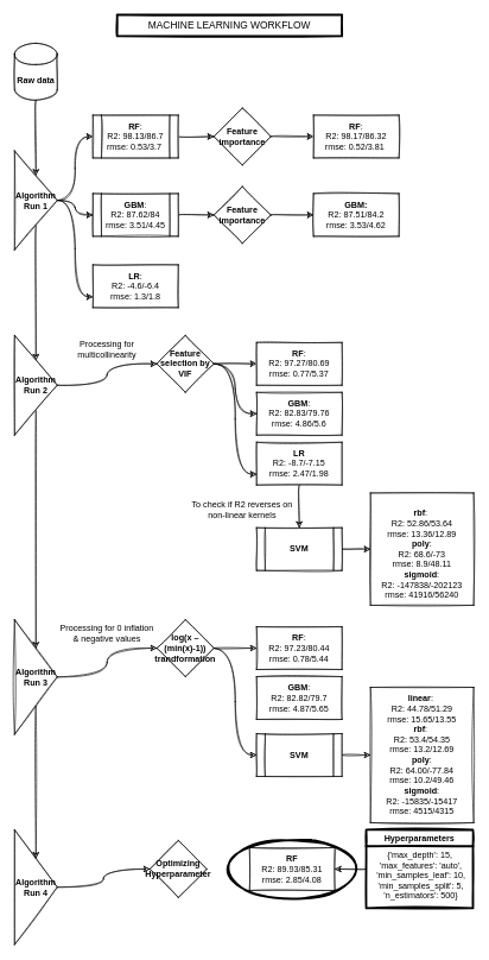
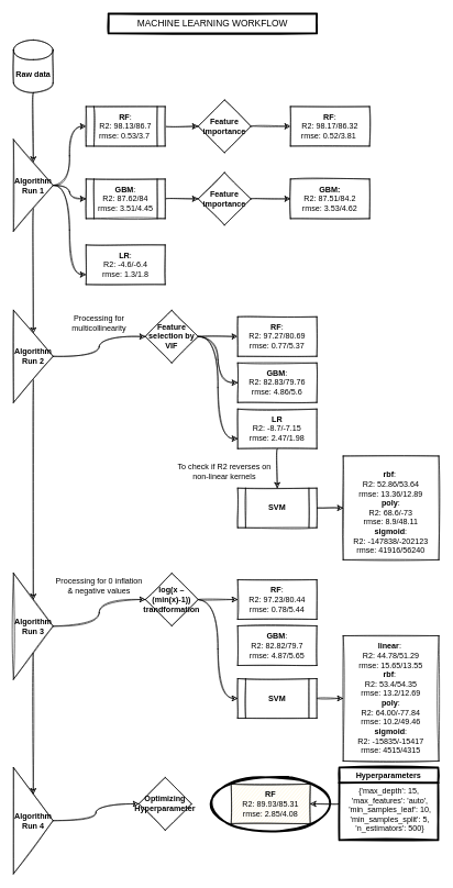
- <mxCell id="51" value="RF&lt;br&gt;&lt;span style=&quot;font-weight: normal&quot;&gt;R2: 89.93/85.31&lt;br&gt;rmse: 2.85/4.08&lt;/span&gt;" style="whiteSpace=wrap;html=1;fontStyle=1;sketch=1;" vertex="1" parent="1"><mxGeometry x="350" y="1189" width="120" height="60" as="geometry" /></mxCell>
+ <mxCell id="51" value="RF&lt;br&gt;&lt;span style=&quot;font-weight: normal&quot;&gt;R2: 89.93/85.31&lt;br&gt;rmse: 2.85/4.08&lt;/span&gt;" style="whiteSpace=wrap;html=1;fontStyle=1;sketch=1;fillColor=#fff2cc;" vertex="1" parent="1"><mxGeometry x="350" y="1189" width="120" height="60" as="geometry" /></mxCell>
